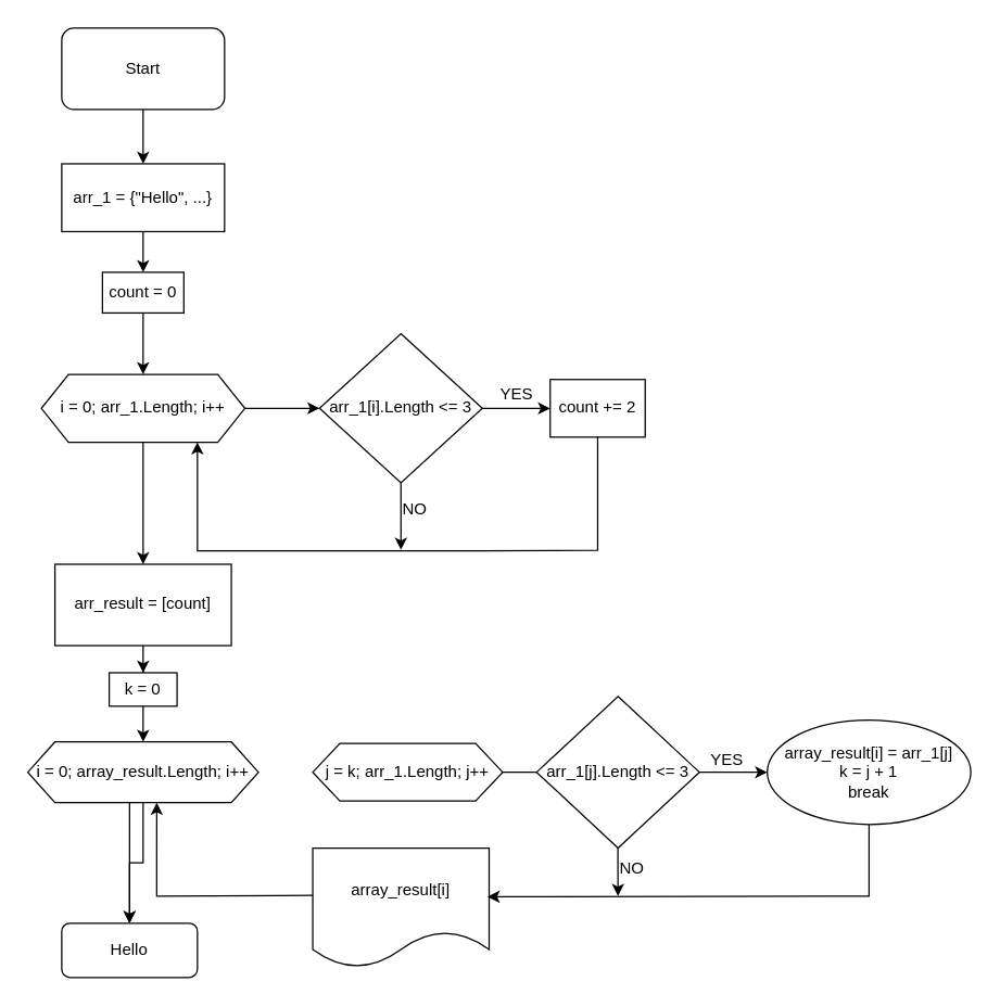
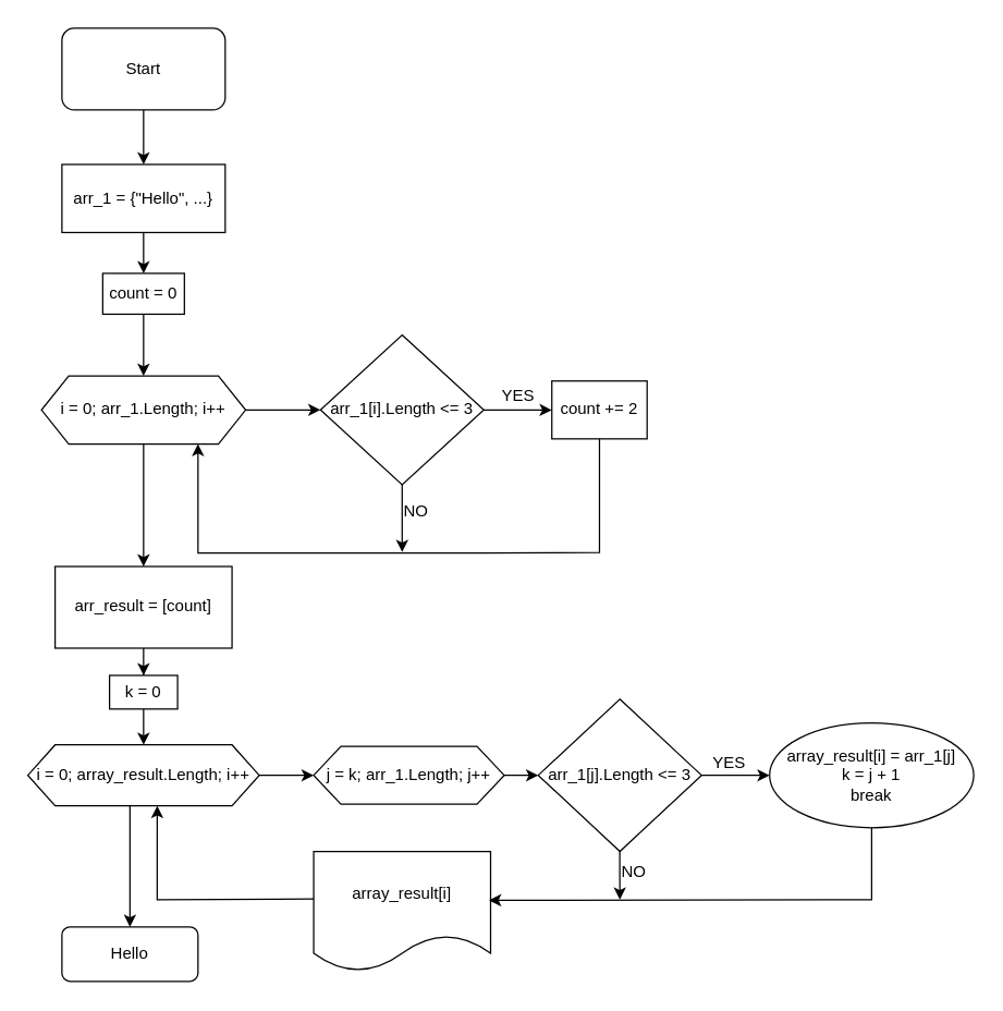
- <mxCell id="22" value="" style="edgeStyle=orthogonalEdgeStyle;rounded=0;orthogonalLoop=1;jettySize=auto;html=1;endArrow=none;" edge="1" parent="1" source="23" target="25"><mxGeometry relative="1" as="geometry" /></mxCell>
+ <mxCell id="22" value="" style="edgeStyle=orthogonalEdgeStyle;rounded=0;orthogonalLoop=1;jettySize=auto;html=1;" edge="1" parent="1" source="23" target="25"><mxGeometry relative="1" as="geometry" /></mxCell>
- <mxCell id="19" value="" style="edgeStyle=orthogonalEdgeStyle;rounded=0;orthogonalLoop=1;jettySize=auto;html=1;" edge="1" parent="1" source="21" target="34"><mxGeometry relative="1" as="geometry" /></mxCell>
+ <mxCell id="19" value="" style="edgeStyle=orthogonalEdgeStyle;rounded=0;orthogonalLoop=1;jettySize=auto;html=1;" edge="1" parent="1" source="21" target="23"><mxGeometry relative="1" as="geometry" /></mxCell>
